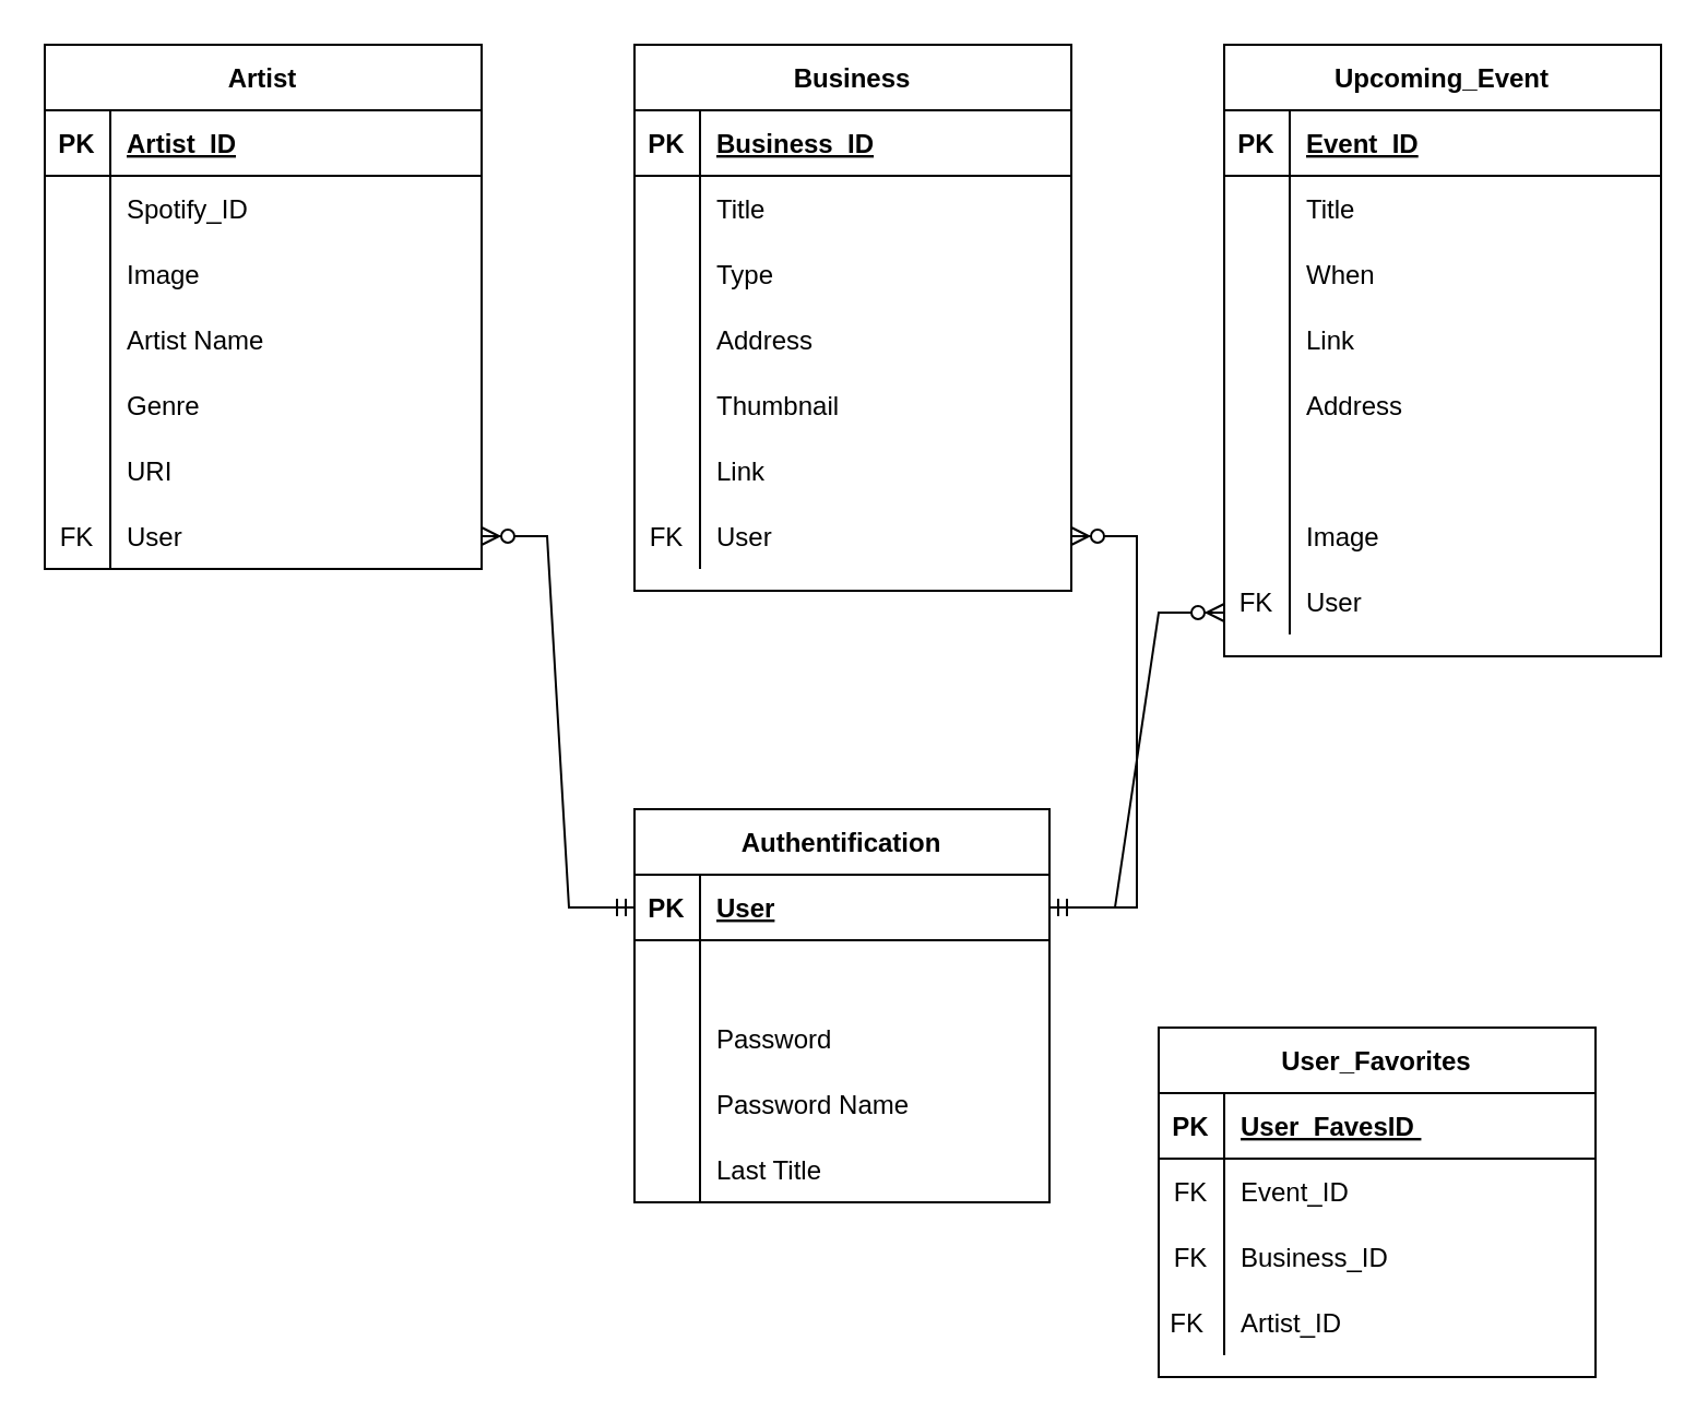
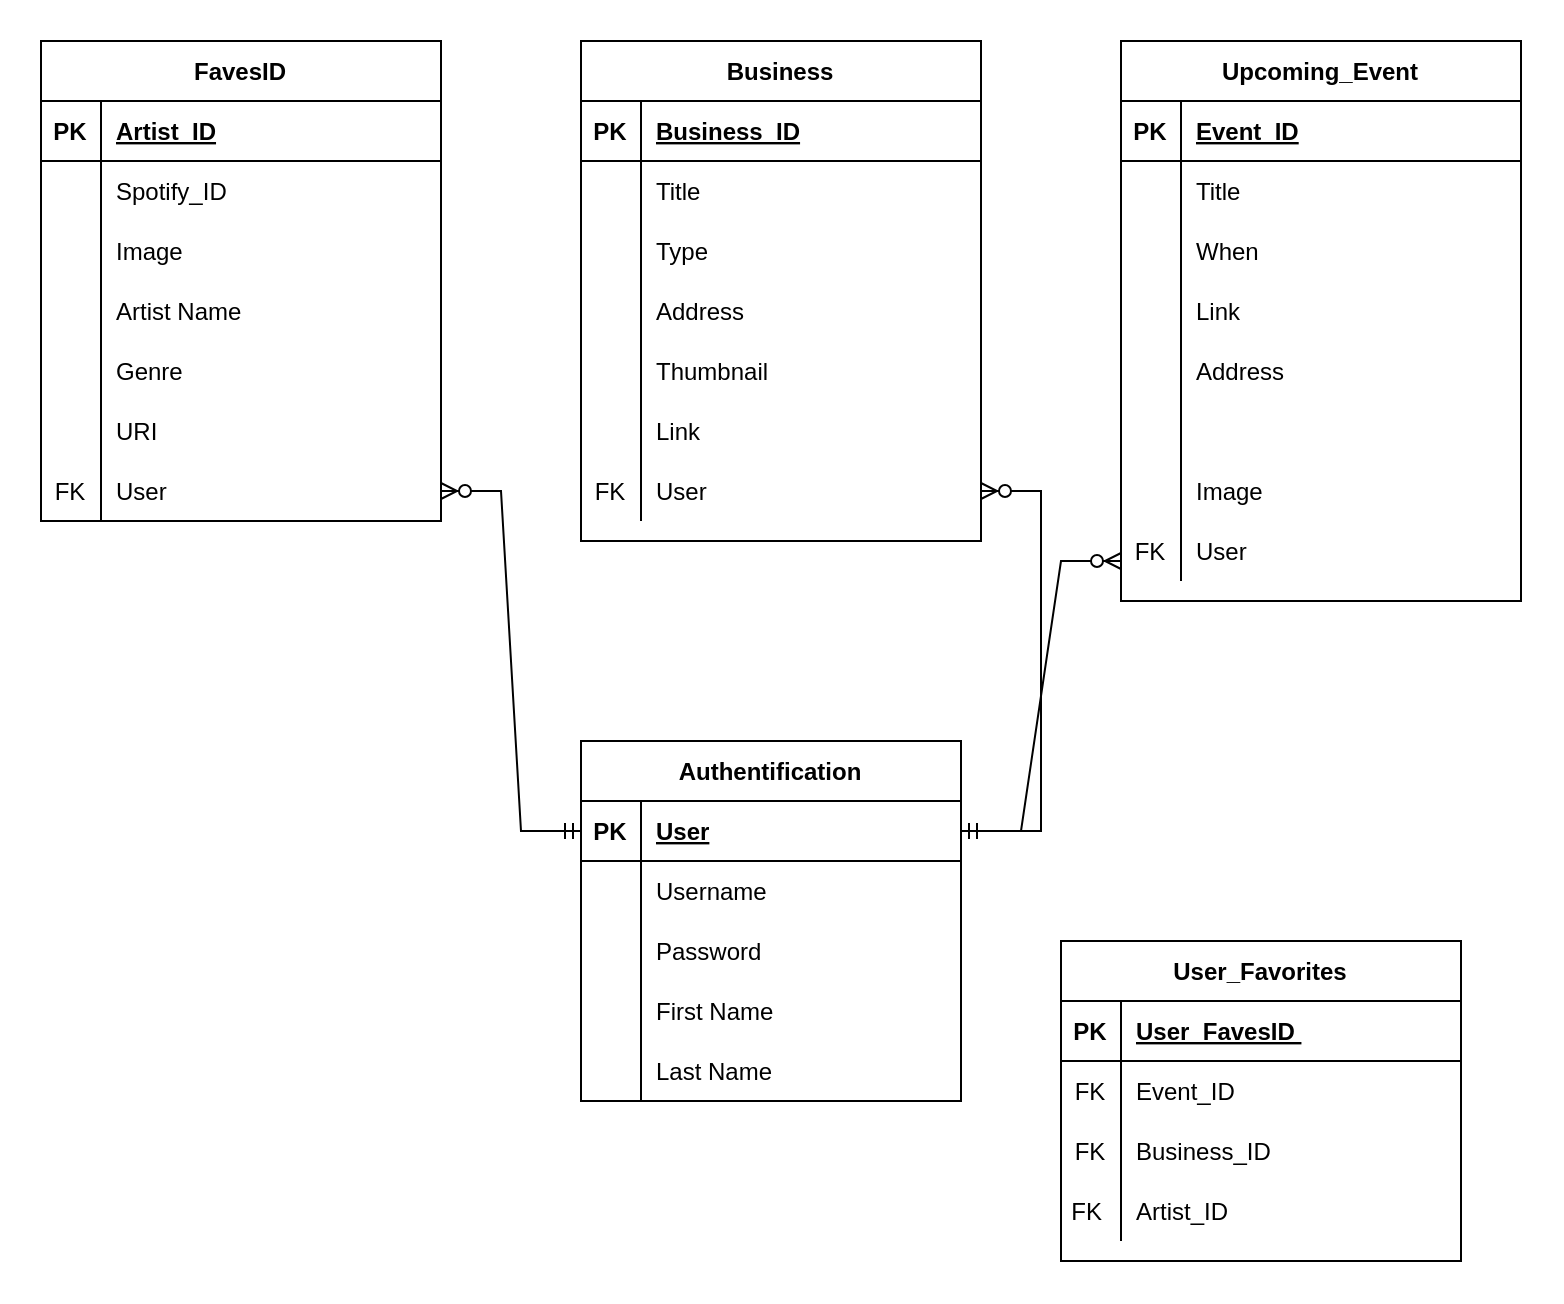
- <mxCell id="61" value="Artist" style="shape=table;startSize=30;container=1;collapsible=1;childLayout=tableLayout;fixedRows=1;rowLines=0;fontStyle=1;align=center;resizeLast=1;" parent="1" vertex="1"><mxGeometry x="20" y="20" width="200" height="240" as="geometry" /></mxCell>
+ <mxCell id="61" value="FavesID" style="shape=table;startSize=30;container=1;collapsible=1;childLayout=tableLayout;fixedRows=1;rowLines=0;fontStyle=1;align=center;resizeLast=1;" parent="1" vertex="1"><mxGeometry x="20" y="20" width="200" height="240" as="geometry" /></mxCell>
+ <mxCell id="89" value="Username" style="shape=partialRectangle;overflow=hidden;connectable=0;fillColor=none;top=0;left=0;bottom=0;right=0;align=left;spacingLeft=6;" parent="87" vertex="1"><mxGeometry x="30" width="160" height="30" as="geometry"><mxRectangle width="160" height="30" as="alternateBounds" /></mxGeometry></mxCell>
- <mxCell id="95" value="Password Name" style="shape=partialRectangle;overflow=hidden;connectable=0;fillColor=none;top=0;left=0;bottom=0;right=0;align=left;spacingLeft=6;" parent="93" vertex="1"><mxGeometry x="30" width="160" height="30" as="geometry"><mxRectangle width="160" height="30" as="alternateBounds" /></mxGeometry></mxCell>
+ <mxCell id="95" value="First Name" style="shape=partialRectangle;overflow=hidden;connectable=0;fillColor=none;top=0;left=0;bottom=0;right=0;align=left;spacingLeft=6;" parent="93" vertex="1"><mxGeometry x="30" width="160" height="30" as="geometry"><mxRectangle width="160" height="30" as="alternateBounds" /></mxGeometry></mxCell>
- <mxCell id="98" value="Last Title" style="shape=partialRectangle;overflow=hidden;connectable=0;fillColor=none;top=0;left=0;bottom=0;right=0;align=left;spacingLeft=6;" parent="96" vertex="1"><mxGeometry x="30" width="160" height="30" as="geometry"><mxRectangle width="160" height="30" as="alternateBounds" /></mxGeometry></mxCell>
+ <mxCell id="98" value="Last Name" style="shape=partialRectangle;overflow=hidden;connectable=0;fillColor=none;top=0;left=0;bottom=0;right=0;align=left;spacingLeft=6;" parent="96" vertex="1"><mxGeometry x="30" width="160" height="30" as="geometry"><mxRectangle width="160" height="30" as="alternateBounds" /></mxGeometry></mxCell>
